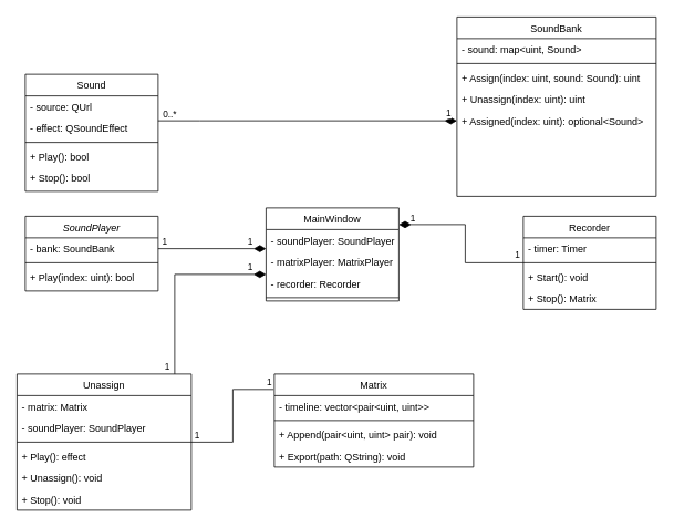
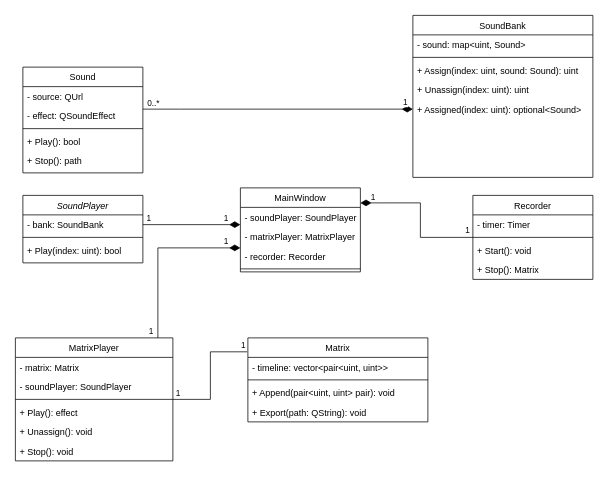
- <mxCell id="14" value="+ Stop(): bool" style="text;align=left;verticalAlign=top;spacingLeft=4;spacingRight=4;overflow=hidden;rotatable=0;points=[[0,0.5],[1,0.5]];portConstraint=eastwest;" parent="9" vertex="1"><mxGeometry y="112" width="160" height="26" as="geometry" /></mxCell>
+ <mxCell id="14" value="+ Stop(): path" style="text;align=left;verticalAlign=top;spacingLeft=4;spacingRight=4;overflow=hidden;rotatable=0;points=[[0,0.5],[1,0.5]];portConstraint=eastwest;" parent="9" vertex="1"><mxGeometry y="112" width="160" height="26" as="geometry" /></mxCell>
- <mxCell id="42" value="Unassign" style="swimlane;fontStyle=0;align=center;verticalAlign=top;childLayout=stackLayout;horizontal=1;startSize=26;horizontalStack=0;resizeParent=1;resizeLast=0;collapsible=1;marginBottom=0;rounded=0;shadow=0;strokeWidth=1;" vertex="1" parent="1"><mxGeometry x="20" y="450" width="210" height="164" as="geometry"><mxRectangle x="340" y="380" width="170" height="26" as="alternateBounds" /></mxGeometry></mxCell>
+ <mxCell id="42" value="MatrixPlayer" style="swimlane;fontStyle=0;align=center;verticalAlign=top;childLayout=stackLayout;horizontal=1;startSize=26;horizontalStack=0;resizeParent=1;resizeLast=0;collapsible=1;marginBottom=0;rounded=0;shadow=0;strokeWidth=1;" vertex="1" parent="1"><mxGeometry x="20" y="450" width="210" height="164" as="geometry"><mxRectangle x="340" y="380" width="170" height="26" as="alternateBounds" /></mxGeometry></mxCell>
